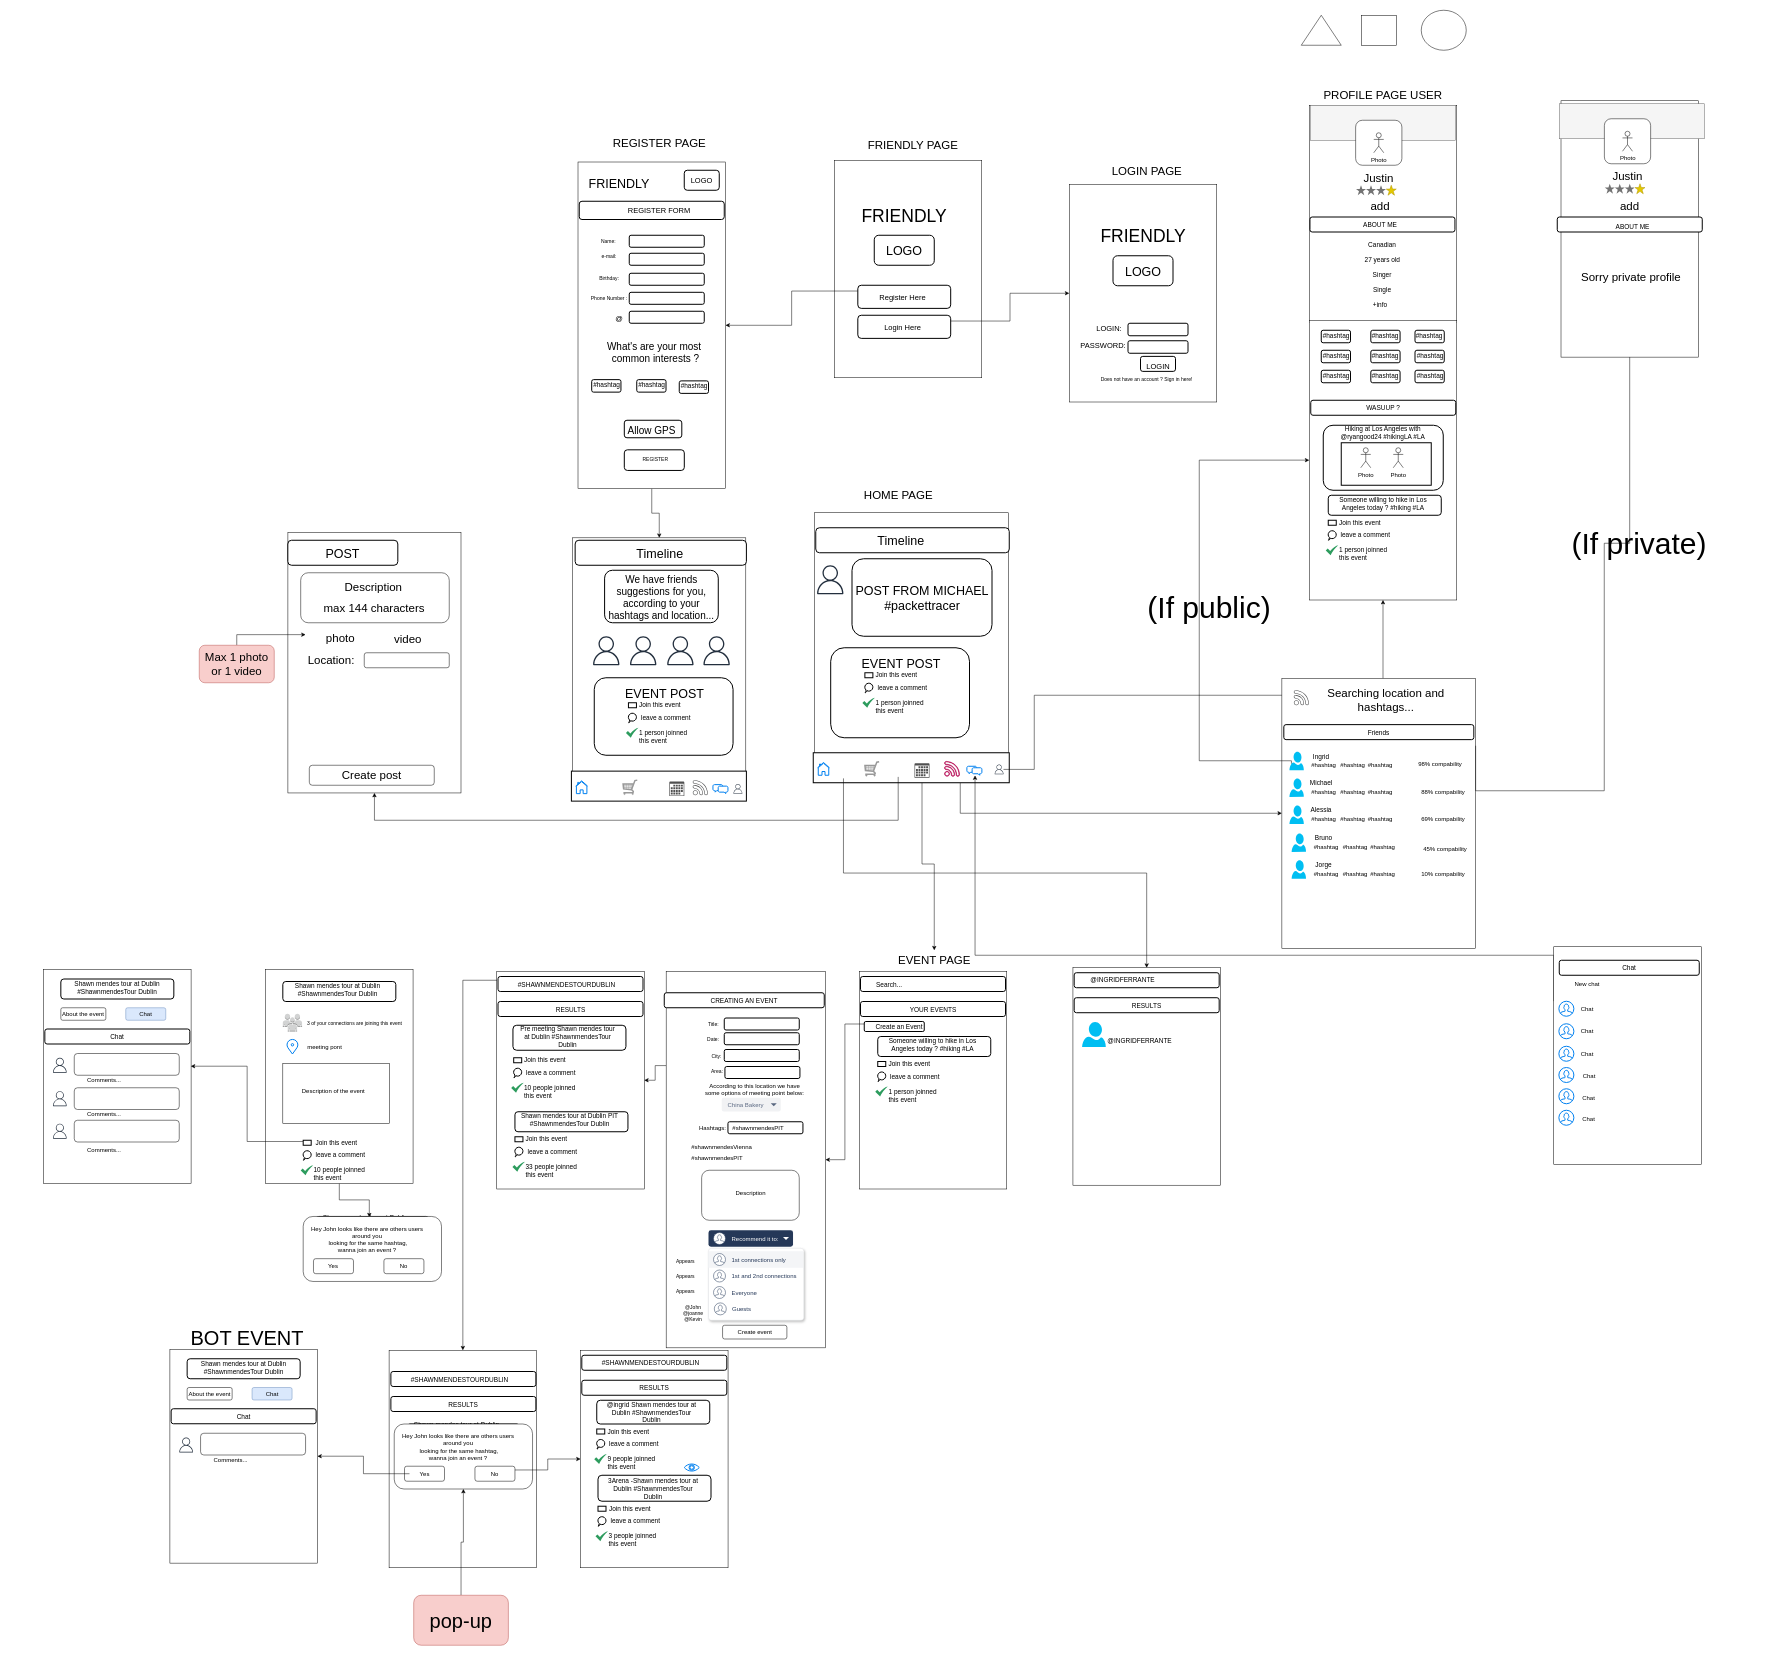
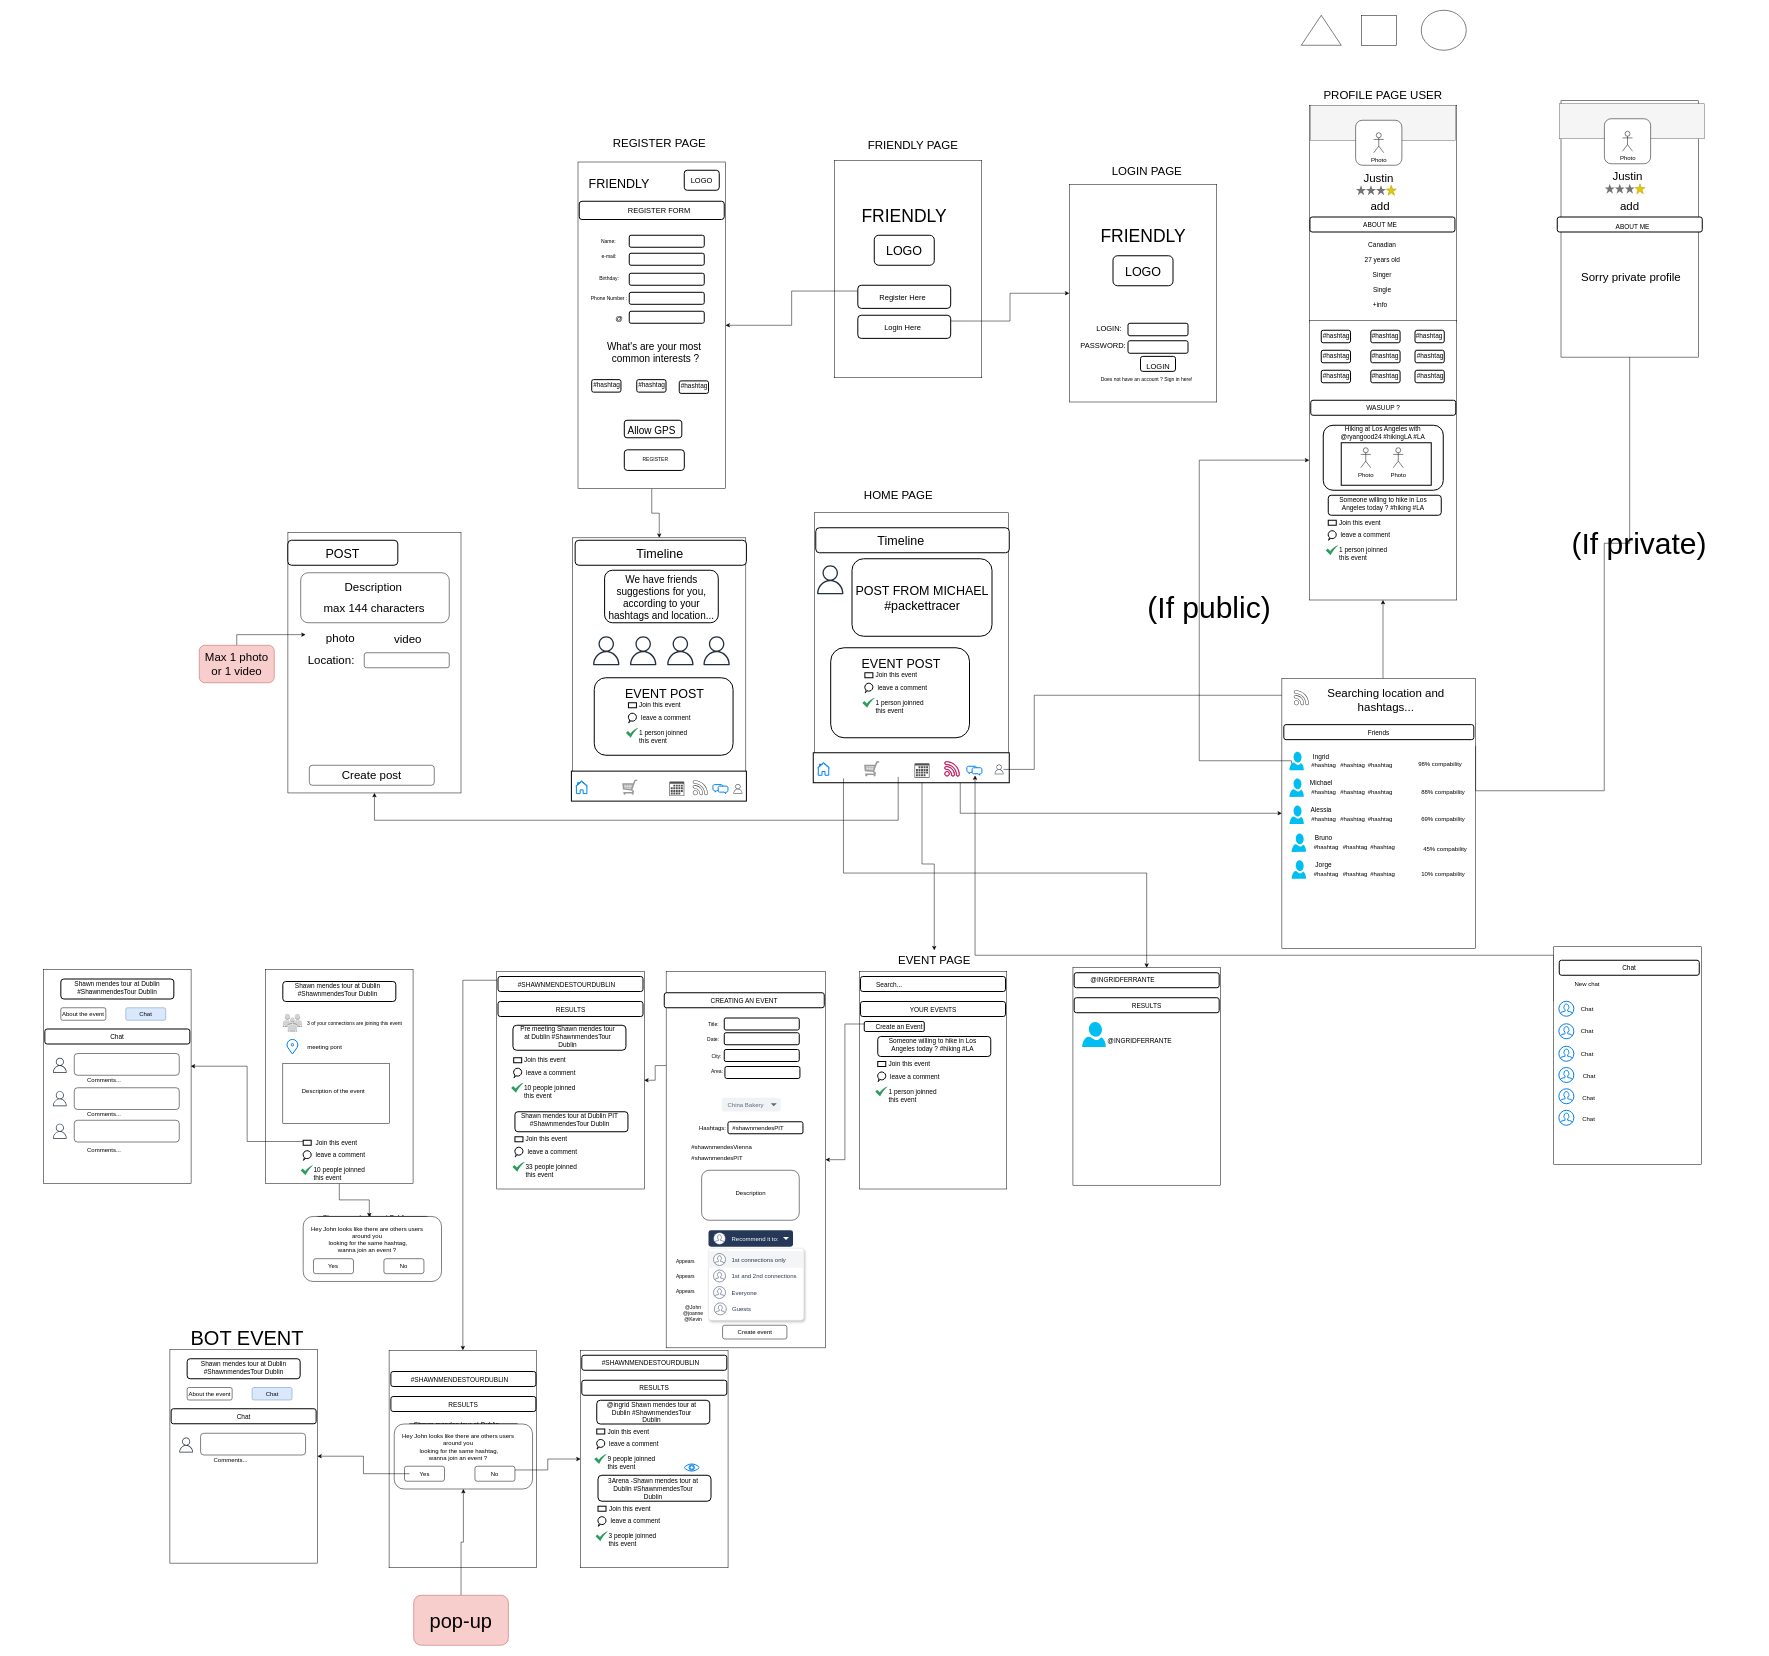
- <mxCell id="223" value="According to this location we have some options of meeting point below:" style="text;html=1;strokeColor=none;fillColor=none;align=center;verticalAlign=middle;whiteSpace=wrap;rounded=0;" parent="1" vertex="1"><mxGeometry x="1402.75" y="2162.5" width="212.38" height="30" as="geometry" /></mxCell>
